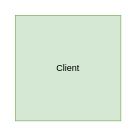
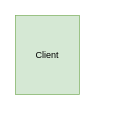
- <mxCell id="2" value="Client" style="whiteSpace=wrap;html=1;aspect=fixed;fillColor=#d5e8d4;strokeColor=#82b366;" vertex="1" parent="1"><mxGeometry x="20" y="20" width="140" height="140" as="geometry" /></mxCell>
+ <mxCell id="2" value="Client" style="whiteSpace=wrap;html=1;aspect=fixed;fillColor=#d5e8d4;strokeColor=#82b366;" vertex="1" parent="1"><mxGeometry x="20" y="20" width="85" height="105" as="geometry" /></mxCell>
